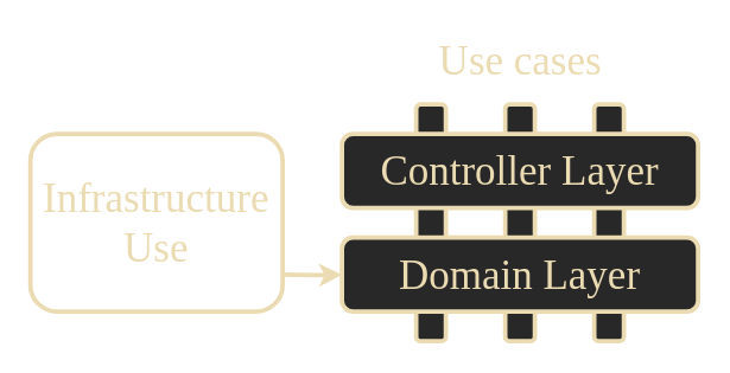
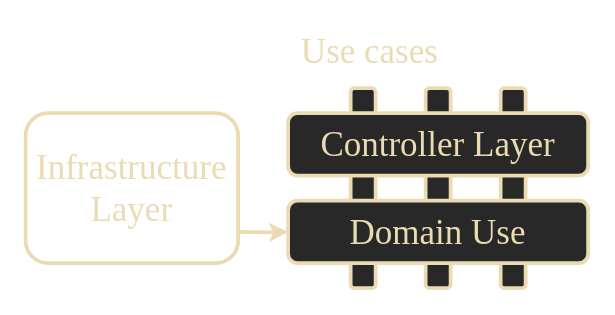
- <mxCell id="9" value="Use cases" style="text;html=1;align=center;verticalAlign=middle;resizable=0;points=[];autosize=1;fontColor=#EBDBB2;fontFamily=Work Sans;fontSize=28;" vertex="1" parent="1"><mxGeometry x="285" y="20" width="130" height="40" as="geometry" /></mxCell>
+ <mxCell id="9" value="Use cases" style="text;html=1;align=center;verticalAlign=middle;resizable=0;points=[];autosize=1;fontColor=#EBDBB2;fontFamily=Work Sans;fontSize=28;" vertex="1" parent="1"><mxGeometry x="230" y="20" width="130" height="40" as="geometry" /></mxCell>
- <mxCell id="6" value="&lt;span style=&quot;color: rgb(235 , 219 , 178) ; font-family: &amp;#34;work sans&amp;#34; ; font-size: 28px ; white-space: normal&quot;&gt;Infrastructure Use&lt;/span&gt;" style="rounded=1;whiteSpace=wrap;html=1;fillColor=none;strokeColor=#EBDBB2;strokeWidth=3;" vertex="1" parent="1"><mxGeometry x="20" y="90" width="170" height="120" as="geometry" /></mxCell>
+ <mxCell id="6" value="&lt;span style=&quot;color: rgb(235 , 219 , 178) ; font-family: &amp;#34;work sans&amp;#34; ; font-size: 28px ; white-space: normal&quot;&gt;Infrastructure Layer&lt;/span&gt;" style="rounded=1;whiteSpace=wrap;html=1;fillColor=none;strokeColor=#EBDBB2;strokeWidth=3;" vertex="1" parent="1"><mxGeometry x="20" y="90" width="170" height="120" as="geometry" /></mxCell>
- <mxCell id="7" value="&lt;span style=&quot;color: rgb(235 , 219 , 178) ; font-family: &amp;#34;work sans&amp;#34; ; font-size: 28px ; white-space: normal&quot;&gt;Domain Layer&lt;/span&gt;" style="rounded=1;whiteSpace=wrap;html=1;fillColor=#282828;strokeColor=#EBDBB2;strokeWidth=3;" vertex="1" parent="1"><mxGeometry x="230" y="160" width="240" height="50" as="geometry" /></mxCell>
+ <mxCell id="7" value="&lt;span style=&quot;color: rgb(235 , 219 , 178) ; font-family: &amp;#34;work sans&amp;#34; ; font-size: 28px ; white-space: normal&quot;&gt;Domain Use&lt;/span&gt;" style="rounded=1;whiteSpace=wrap;html=1;fillColor=#282828;strokeColor=#EBDBB2;strokeWidth=3;" vertex="1" parent="1"><mxGeometry x="230" y="160" width="240" height="50" as="geometry" /></mxCell>
